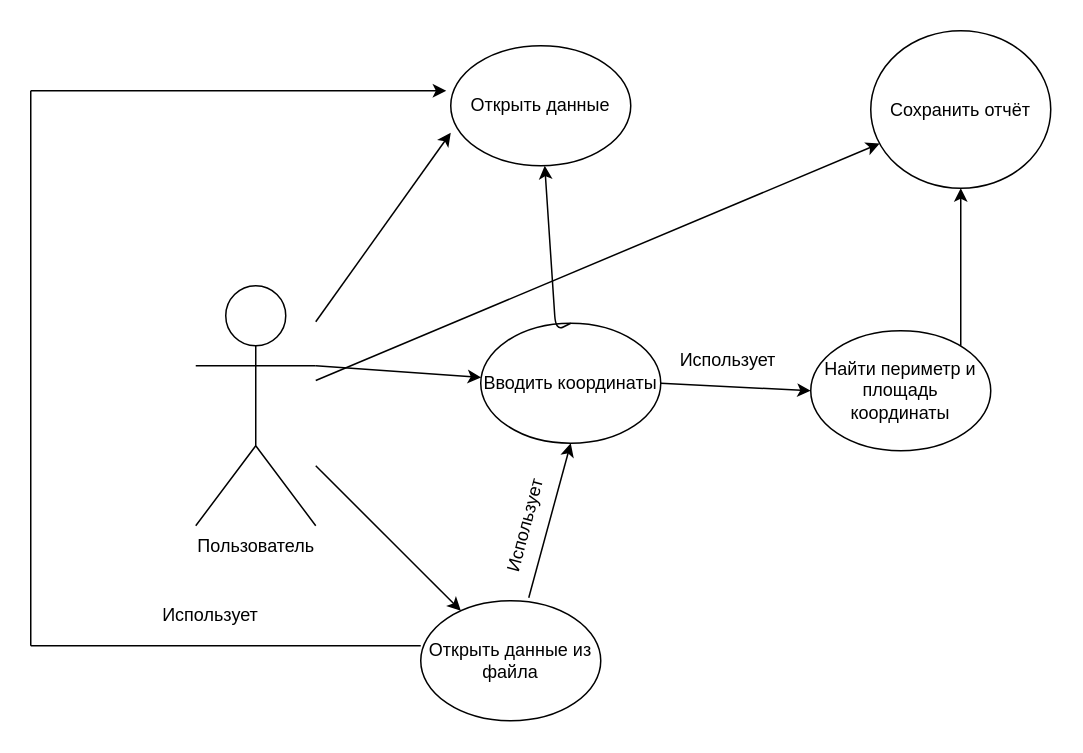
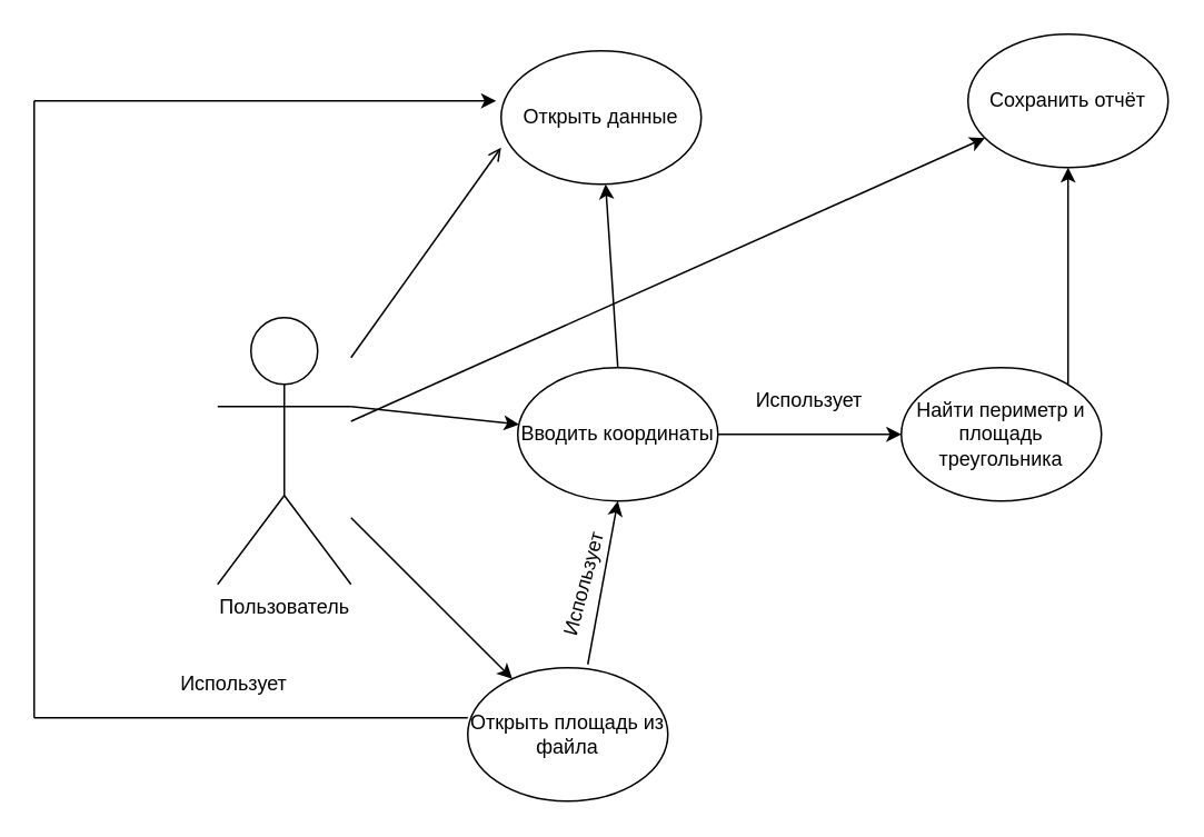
- <mxCell id="18" value="Сохранить отчёт" style="ellipse;whiteSpace=wrap;html=1;" parent="1" vertex="1"><mxGeometry x="580" y="20" width="120" height="105" as="geometry" /></mxCell>
+ <mxCell id="18" value="Сохранить отчёт" style="ellipse;whiteSpace=wrap;html=1;" parent="1" vertex="1"><mxGeometry x="580" y="20" width="120" height="80" as="geometry" /></mxCell>
- <mxCell id="7" value="" style="endArrow=classic;html=1;entryX=0;entryY=0.725;entryDx=0;entryDy=0;entryPerimeter=0;" parent="1" target="6" edge="1" source="2"><mxGeometry width="50" height="50" relative="1" as="geometry"><mxPoint x="190" y="170" as="sourcePoint" /><mxPoint x="240" y="120" as="targetPoint" /></mxGeometry></mxCell>
+ <mxCell id="7" value="" style="endArrow=open;html=1;entryX=0;entryY=0.725;entryDx=0;entryDy=0;entryPerimeter=0;" parent="1" target="6" edge="1" source="2"><mxGeometry width="50" height="50" relative="1" as="geometry"><mxPoint x="190" y="170" as="sourcePoint" /><mxPoint x="240" y="120" as="targetPoint" /></mxGeometry></mxCell>
- <mxCell id="3" value="Вводить координаты" style="ellipse;whiteSpace=wrap;html=1;" parent="1" vertex="1"><mxGeometry x="320" y="215" width="120" height="80" as="geometry" /></mxCell>
+ <mxCell id="3" value="Вводить координаты" style="ellipse;whiteSpace=wrap;html=1;" parent="1" vertex="1"><mxGeometry x="310" y="220" width="120" height="80" as="geometry" /></mxCell>
- <mxCell id="4" value="Найти периметр и площадь координаты" style="ellipse;whiteSpace=wrap;html=1;" parent="1" vertex="1"><mxGeometry x="540" y="220" width="120" height="80" as="geometry" /></mxCell>
+ <mxCell id="4" value="Найти периметр и площадь треугольника" style="ellipse;whiteSpace=wrap;html=1;" parent="1" vertex="1"><mxGeometry x="540" y="220" width="120" height="80" as="geometry" /></mxCell>
- <mxCell id="9" value="Открыть данные из файла" style="ellipse;whiteSpace=wrap;html=1;" parent="1" vertex="1"><mxGeometry x="280" y="400" width="120" height="80" as="geometry" /></mxCell>
+ <mxCell id="9" value="Открыть площадь из файла" style="ellipse;whiteSpace=wrap;html=1;" parent="1" vertex="1"><mxGeometry x="280" y="400" width="120" height="80" as="geometry" /></mxCell>
